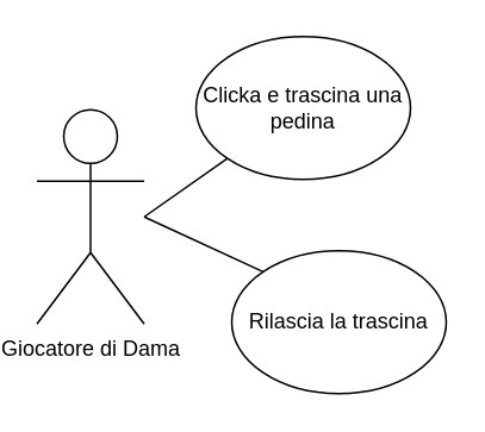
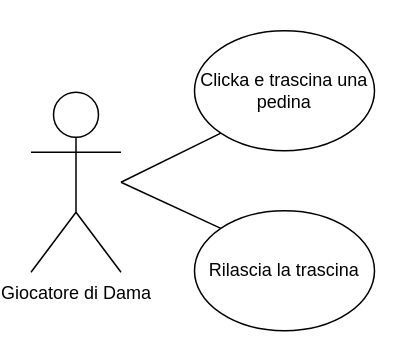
- <mxCell id="3" value="Clicka e trascina una pedina" style="ellipse;whiteSpace=wrap;html=1;" parent="1" vertex="1"><mxGeometry x="109" y="20" width="120" height="80" as="geometry" /></mxCell>
+ <mxCell id="3" value="Clicka e trascina una pedina" style="ellipse;whiteSpace=wrap;html=1;" parent="1" vertex="1"><mxGeometry x="129" y="20" width="120" height="80" as="geometry" /></mxCell>
